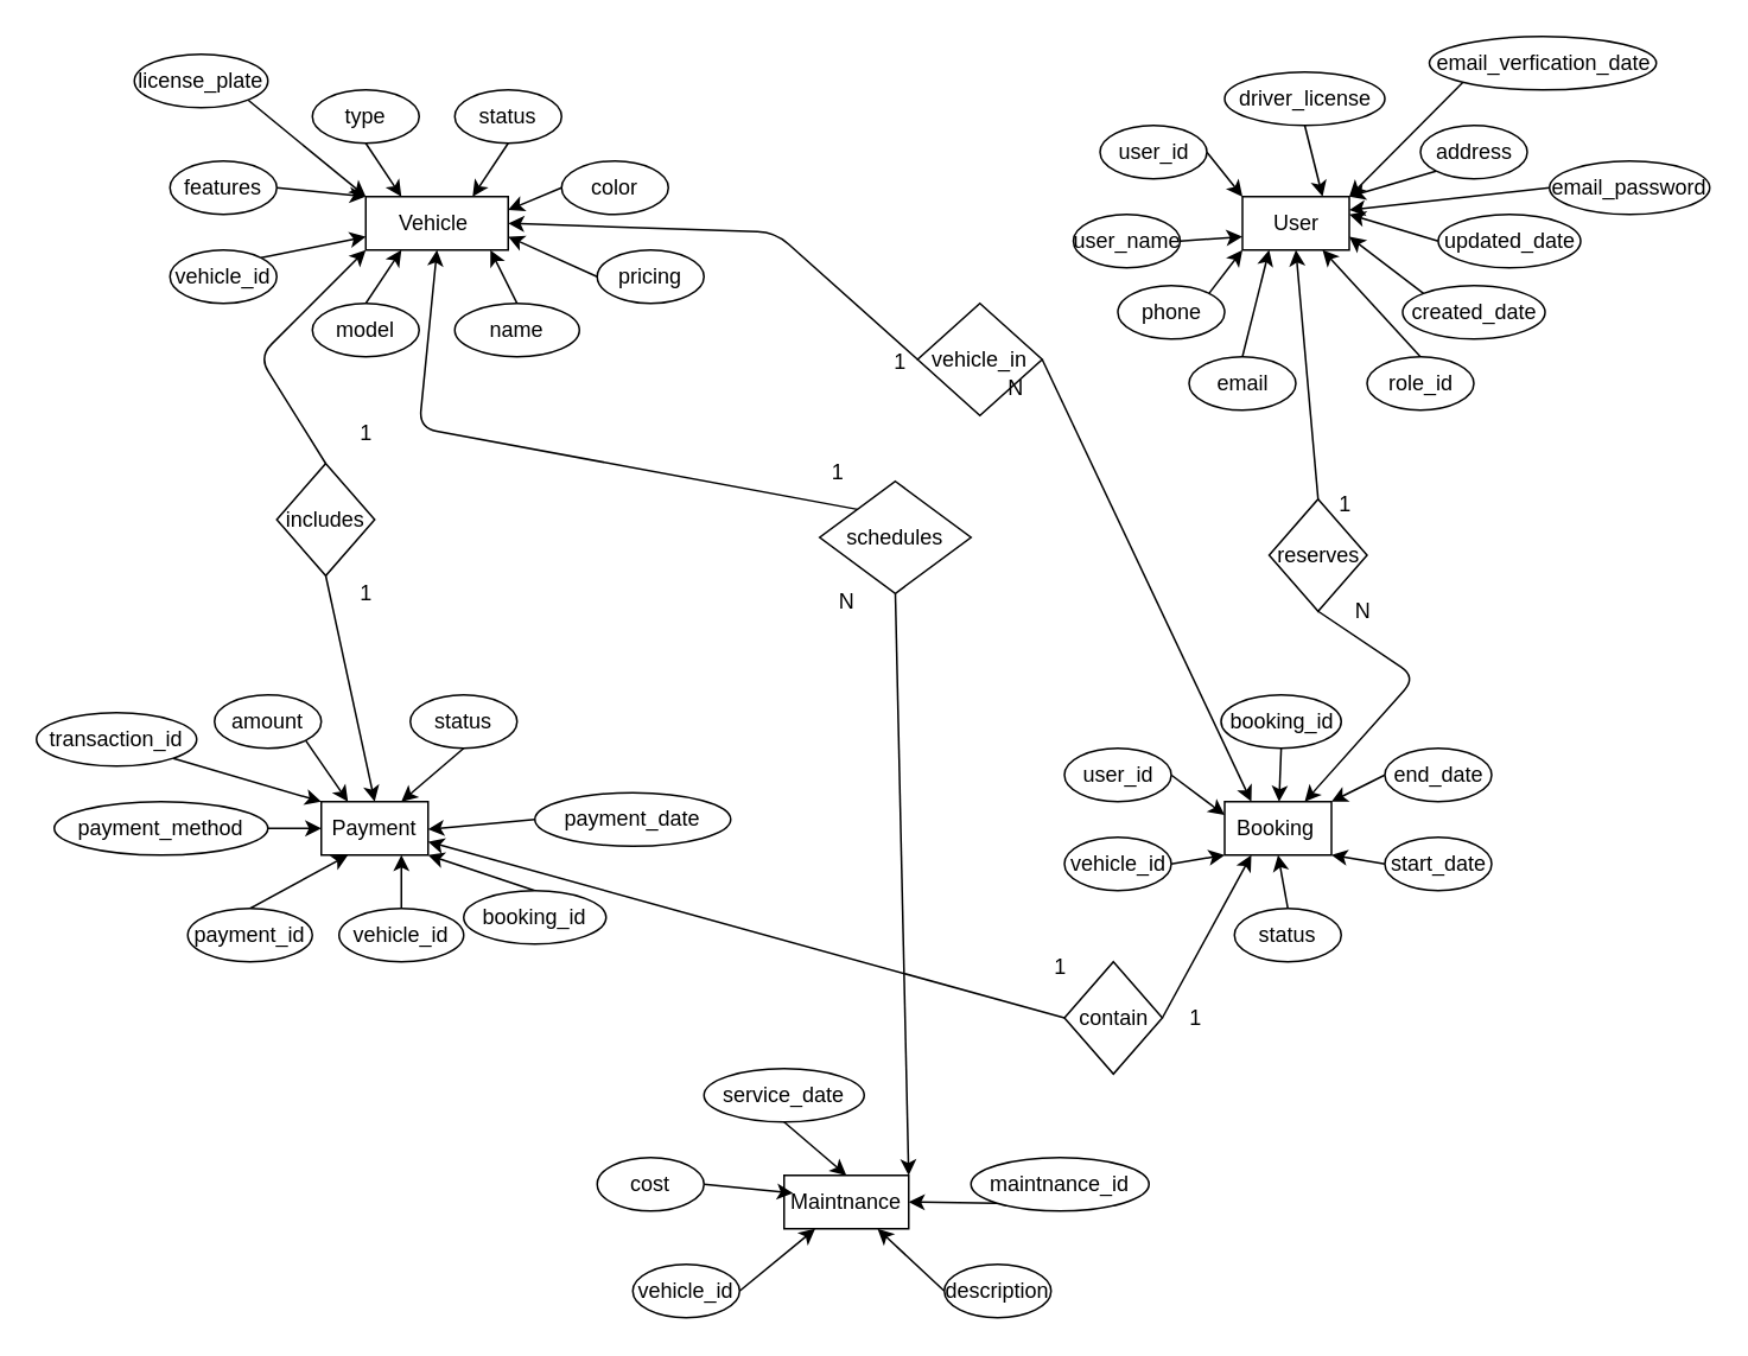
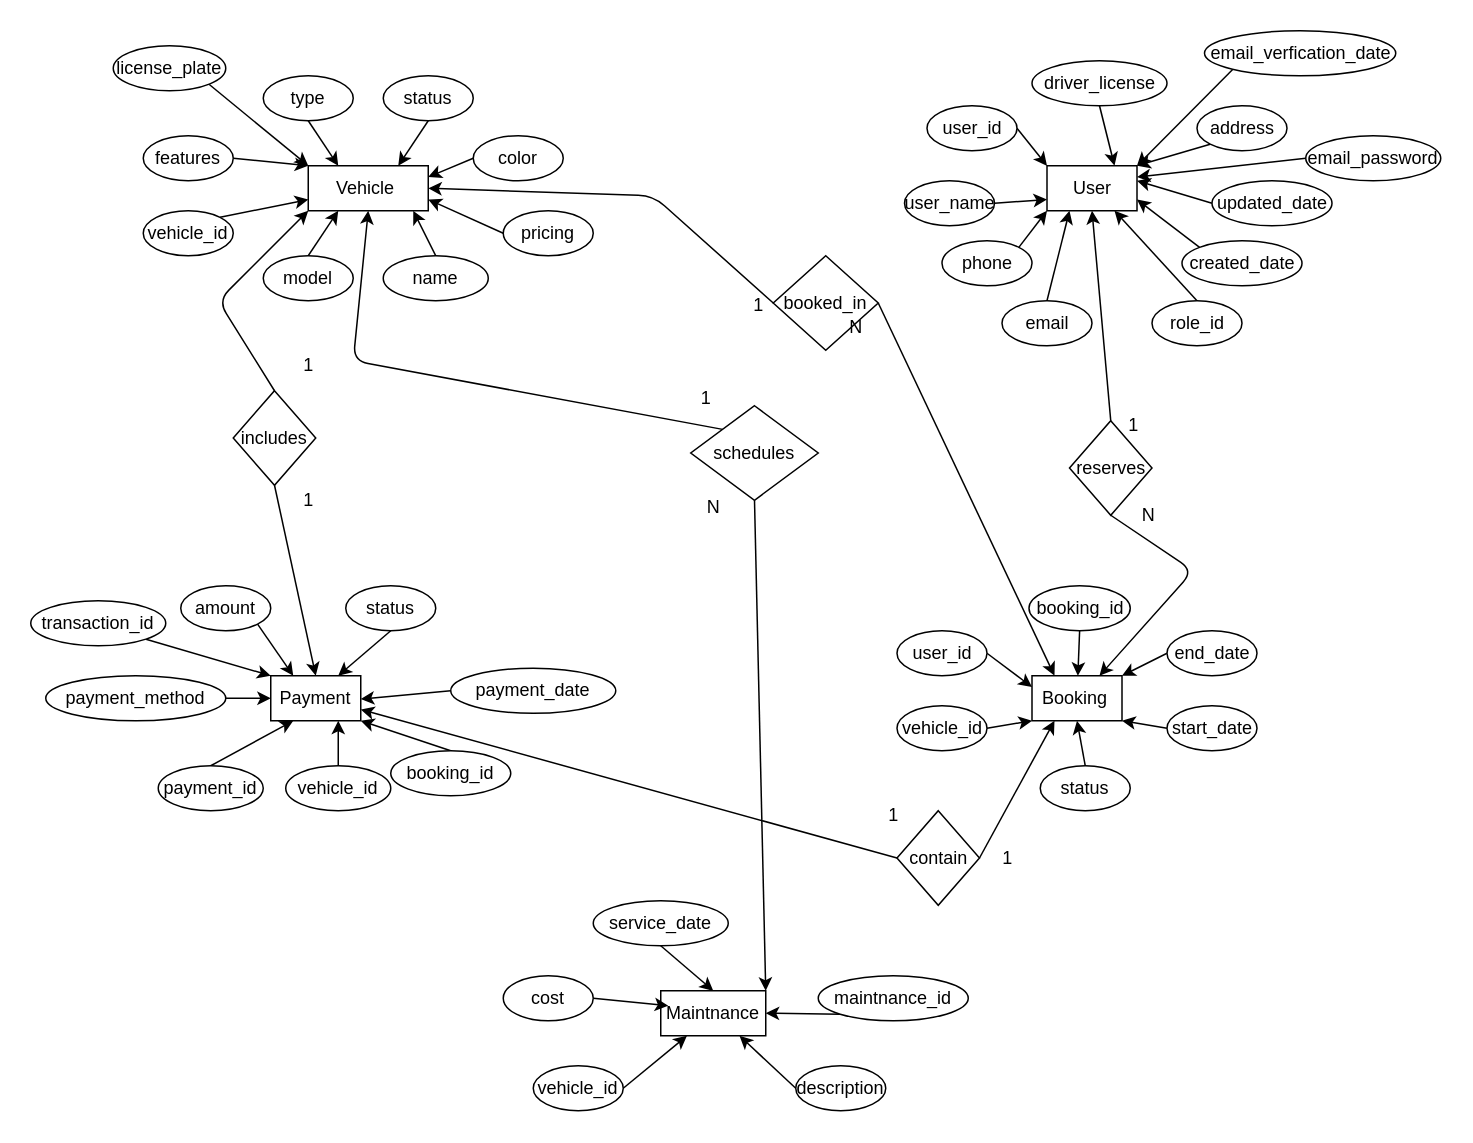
- <mxCell id="87" value="vehicle_in" style="rhombus;whiteSpace=wrap;html=1;" parent="1" vertex="1"><mxGeometry x="515" y="170" width="70" height="63" as="geometry" /></mxCell>
+ <mxCell id="87" value="booked_in" style="rhombus;whiteSpace=wrap;html=1;" parent="1" vertex="1"><mxGeometry x="515" y="170" width="70" height="63" as="geometry" /></mxCell>
